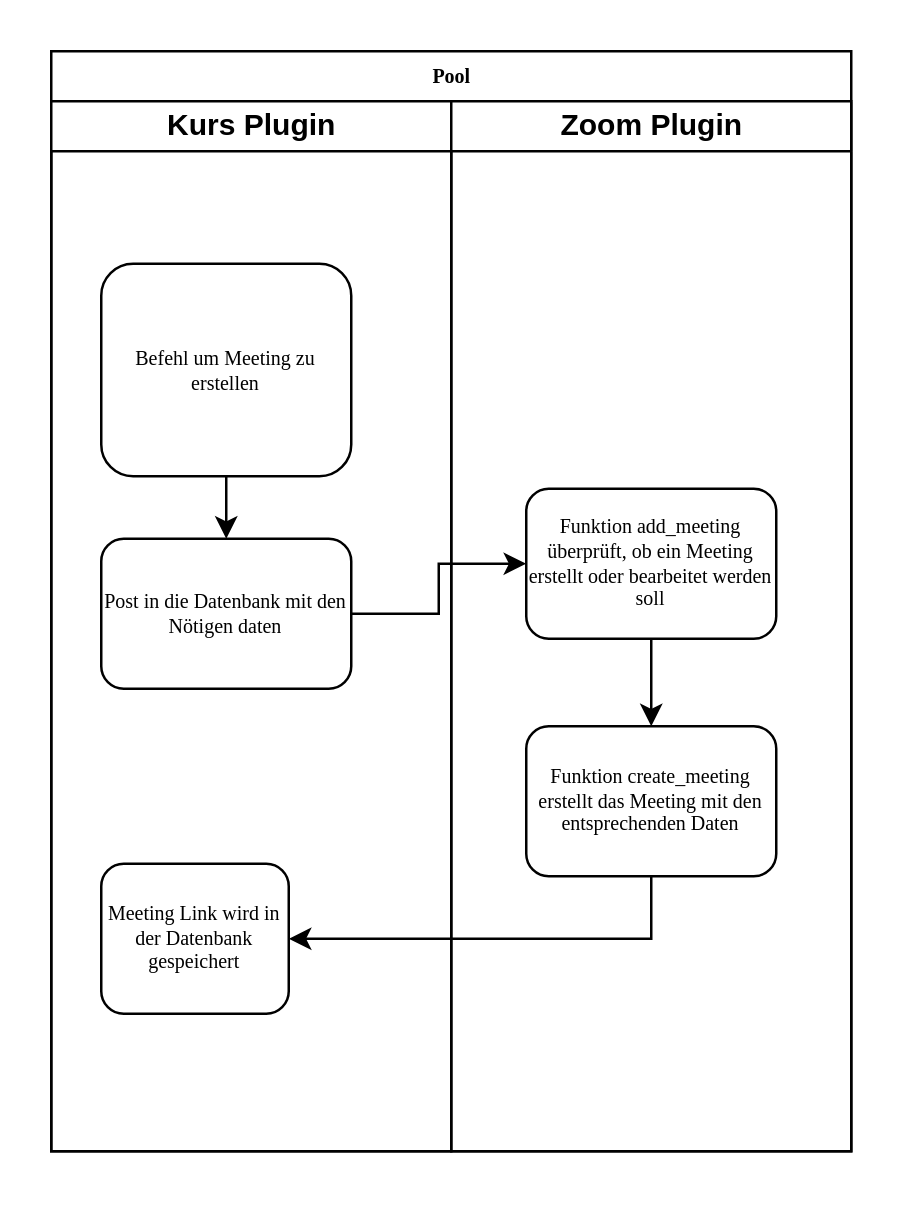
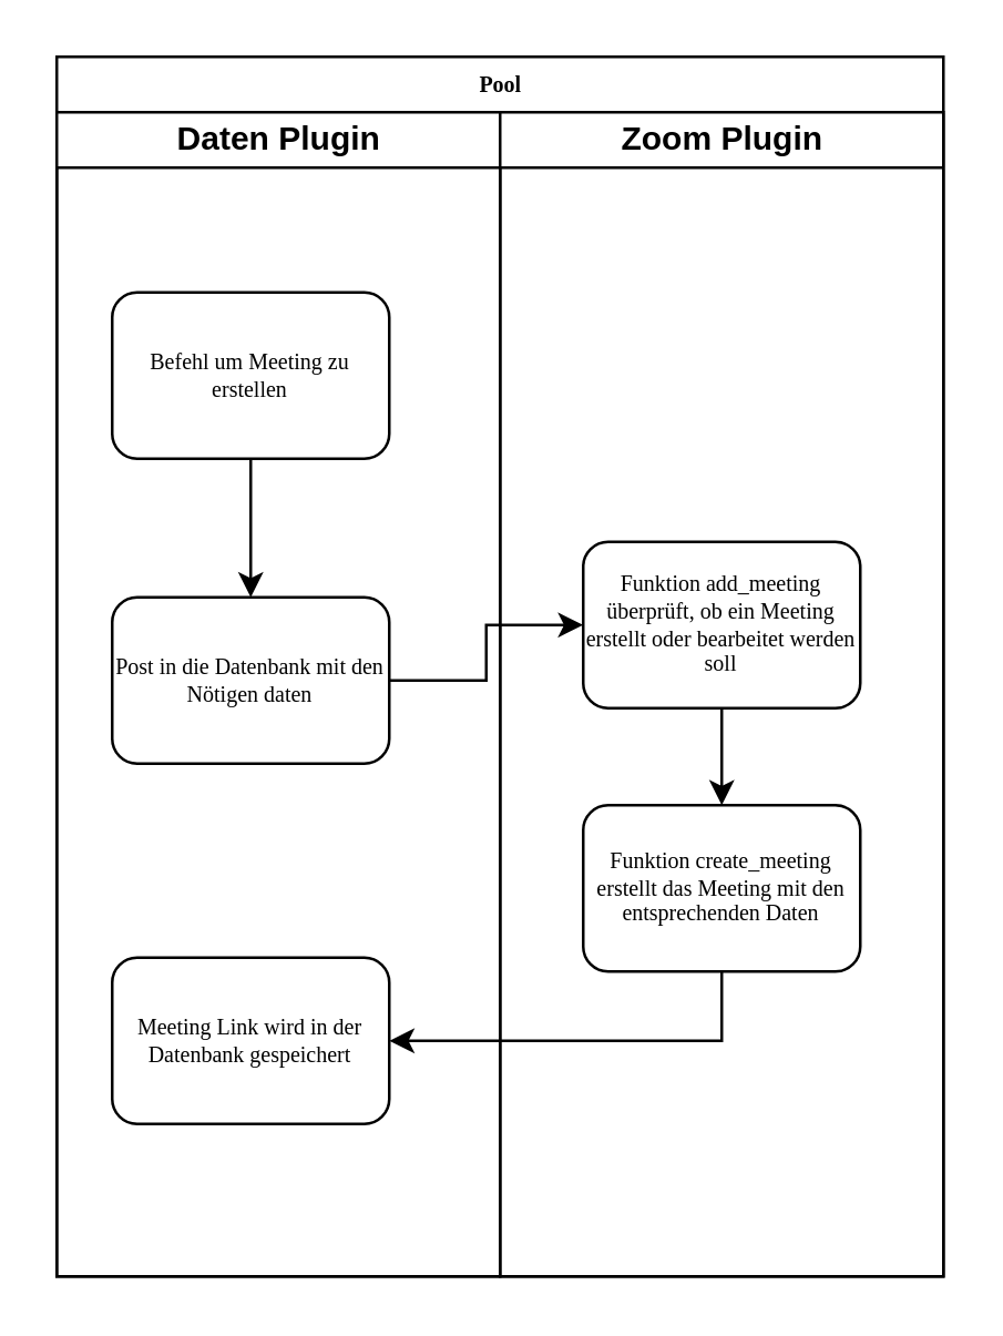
- <mxCell id="3" value="Kurs Plugin" style="swimlane;html=1;startSize=20;" parent="2" vertex="1"><mxGeometry y="20" width="160" height="420" as="geometry" /></mxCell>
+ <mxCell id="3" value="Daten Plugin" style="swimlane;html=1;startSize=20;" parent="2" vertex="1"><mxGeometry y="20" width="160" height="420" as="geometry" /></mxCell>
- <mxCell id="5" value="Befehl um Meeting zu erstellen" style="rounded=1;whiteSpace=wrap;html=1;shadow=0;labelBackgroundColor=none;strokeWidth=1;fontFamily=Verdana;fontSize=8;align=center;" parent="3" vertex="1"><mxGeometry x="20" y="65" width="100" height="85" as="geometry" /></mxCell>
+ <mxCell id="5" value="Befehl um Meeting zu erstellen" style="rounded=1;whiteSpace=wrap;html=1;shadow=0;labelBackgroundColor=none;strokeWidth=1;fontFamily=Verdana;fontSize=8;align=center;" parent="3" vertex="1"><mxGeometry x="20" y="65" width="100" height="60" as="geometry" /></mxCell>
- <mxCell id="7" value="Meeting Link wird in der Datenbank gespeichert" style="rounded=1;whiteSpace=wrap;html=1;shadow=0;labelBackgroundColor=none;strokeWidth=1;fontFamily=Verdana;fontSize=8;align=center;" vertex="1" parent="3"><mxGeometry x="20" y="305" width="75" height="60" as="geometry" /></mxCell>
+ <mxCell id="7" value="Meeting Link wird in der Datenbank gespeichert" style="rounded=1;whiteSpace=wrap;html=1;shadow=0;labelBackgroundColor=none;strokeWidth=1;fontFamily=Verdana;fontSize=8;align=center;" vertex="1" parent="3"><mxGeometry x="20" y="305" width="100" height="60" as="geometry" /></mxCell>
